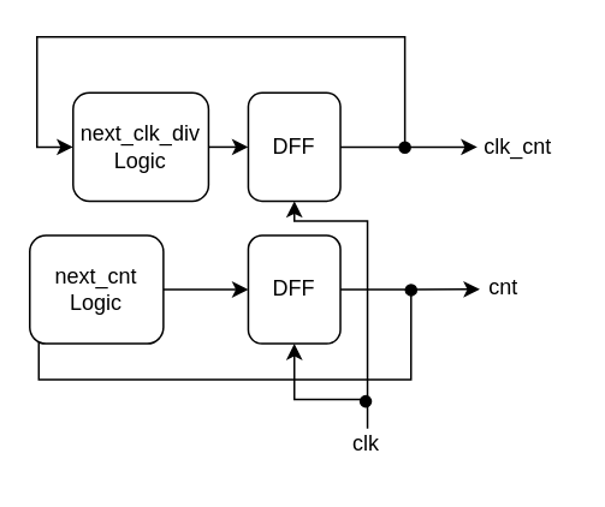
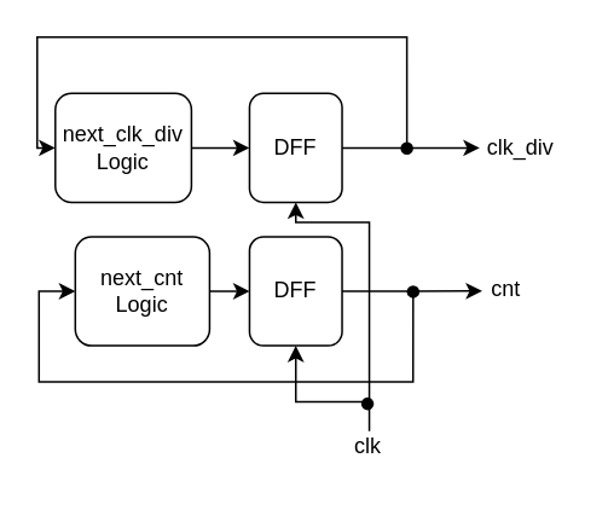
- <mxCell id="13" value="next_clk_div&lt;br&gt;Logic" style="rounded=1;whiteSpace=wrap;html=1;" vertex="1" parent="1"><mxGeometry x="40" y="51" width="75" height="60" as="geometry" /></mxCell>
+ <mxCell id="13" value="next_clk_div&lt;br&gt;Logic" style="rounded=1;whiteSpace=wrap;html=1;" vertex="1" parent="1"><mxGeometry x="30" y="51" width="75" height="60" as="geometry" /></mxCell>
- <mxCell id="9" value="clk_cnt" style="text;html=1;align=center;verticalAlign=middle;resizable=0;points=[];autosize=1;strokeColor=none;fillColor=none;" vertex="1" parent="1"><mxGeometry x="258" y="68" width="55" height="26" as="geometry" /></mxCell>
+ <mxCell id="9" value="clk_div" style="text;html=1;align=center;verticalAlign=middle;resizable=0;points=[];autosize=1;strokeColor=none;fillColor=none;" vertex="1" parent="1"><mxGeometry x="258" y="68" width="55" height="26" as="geometry" /></mxCell>
- <mxCell id="16" value="next_cnt&lt;br&gt;Logic" style="rounded=1;whiteSpace=wrap;html=1;" vertex="1" parent="1"><mxGeometry x="16" y="130" width="74" height="60" as="geometry" /></mxCell>
+ <mxCell id="16" value="next_cnt&lt;br&gt;Logic" style="rounded=1;whiteSpace=wrap;html=1;" vertex="1" parent="1"><mxGeometry x="41" y="130" width="74" height="60" as="geometry" /></mxCell>
